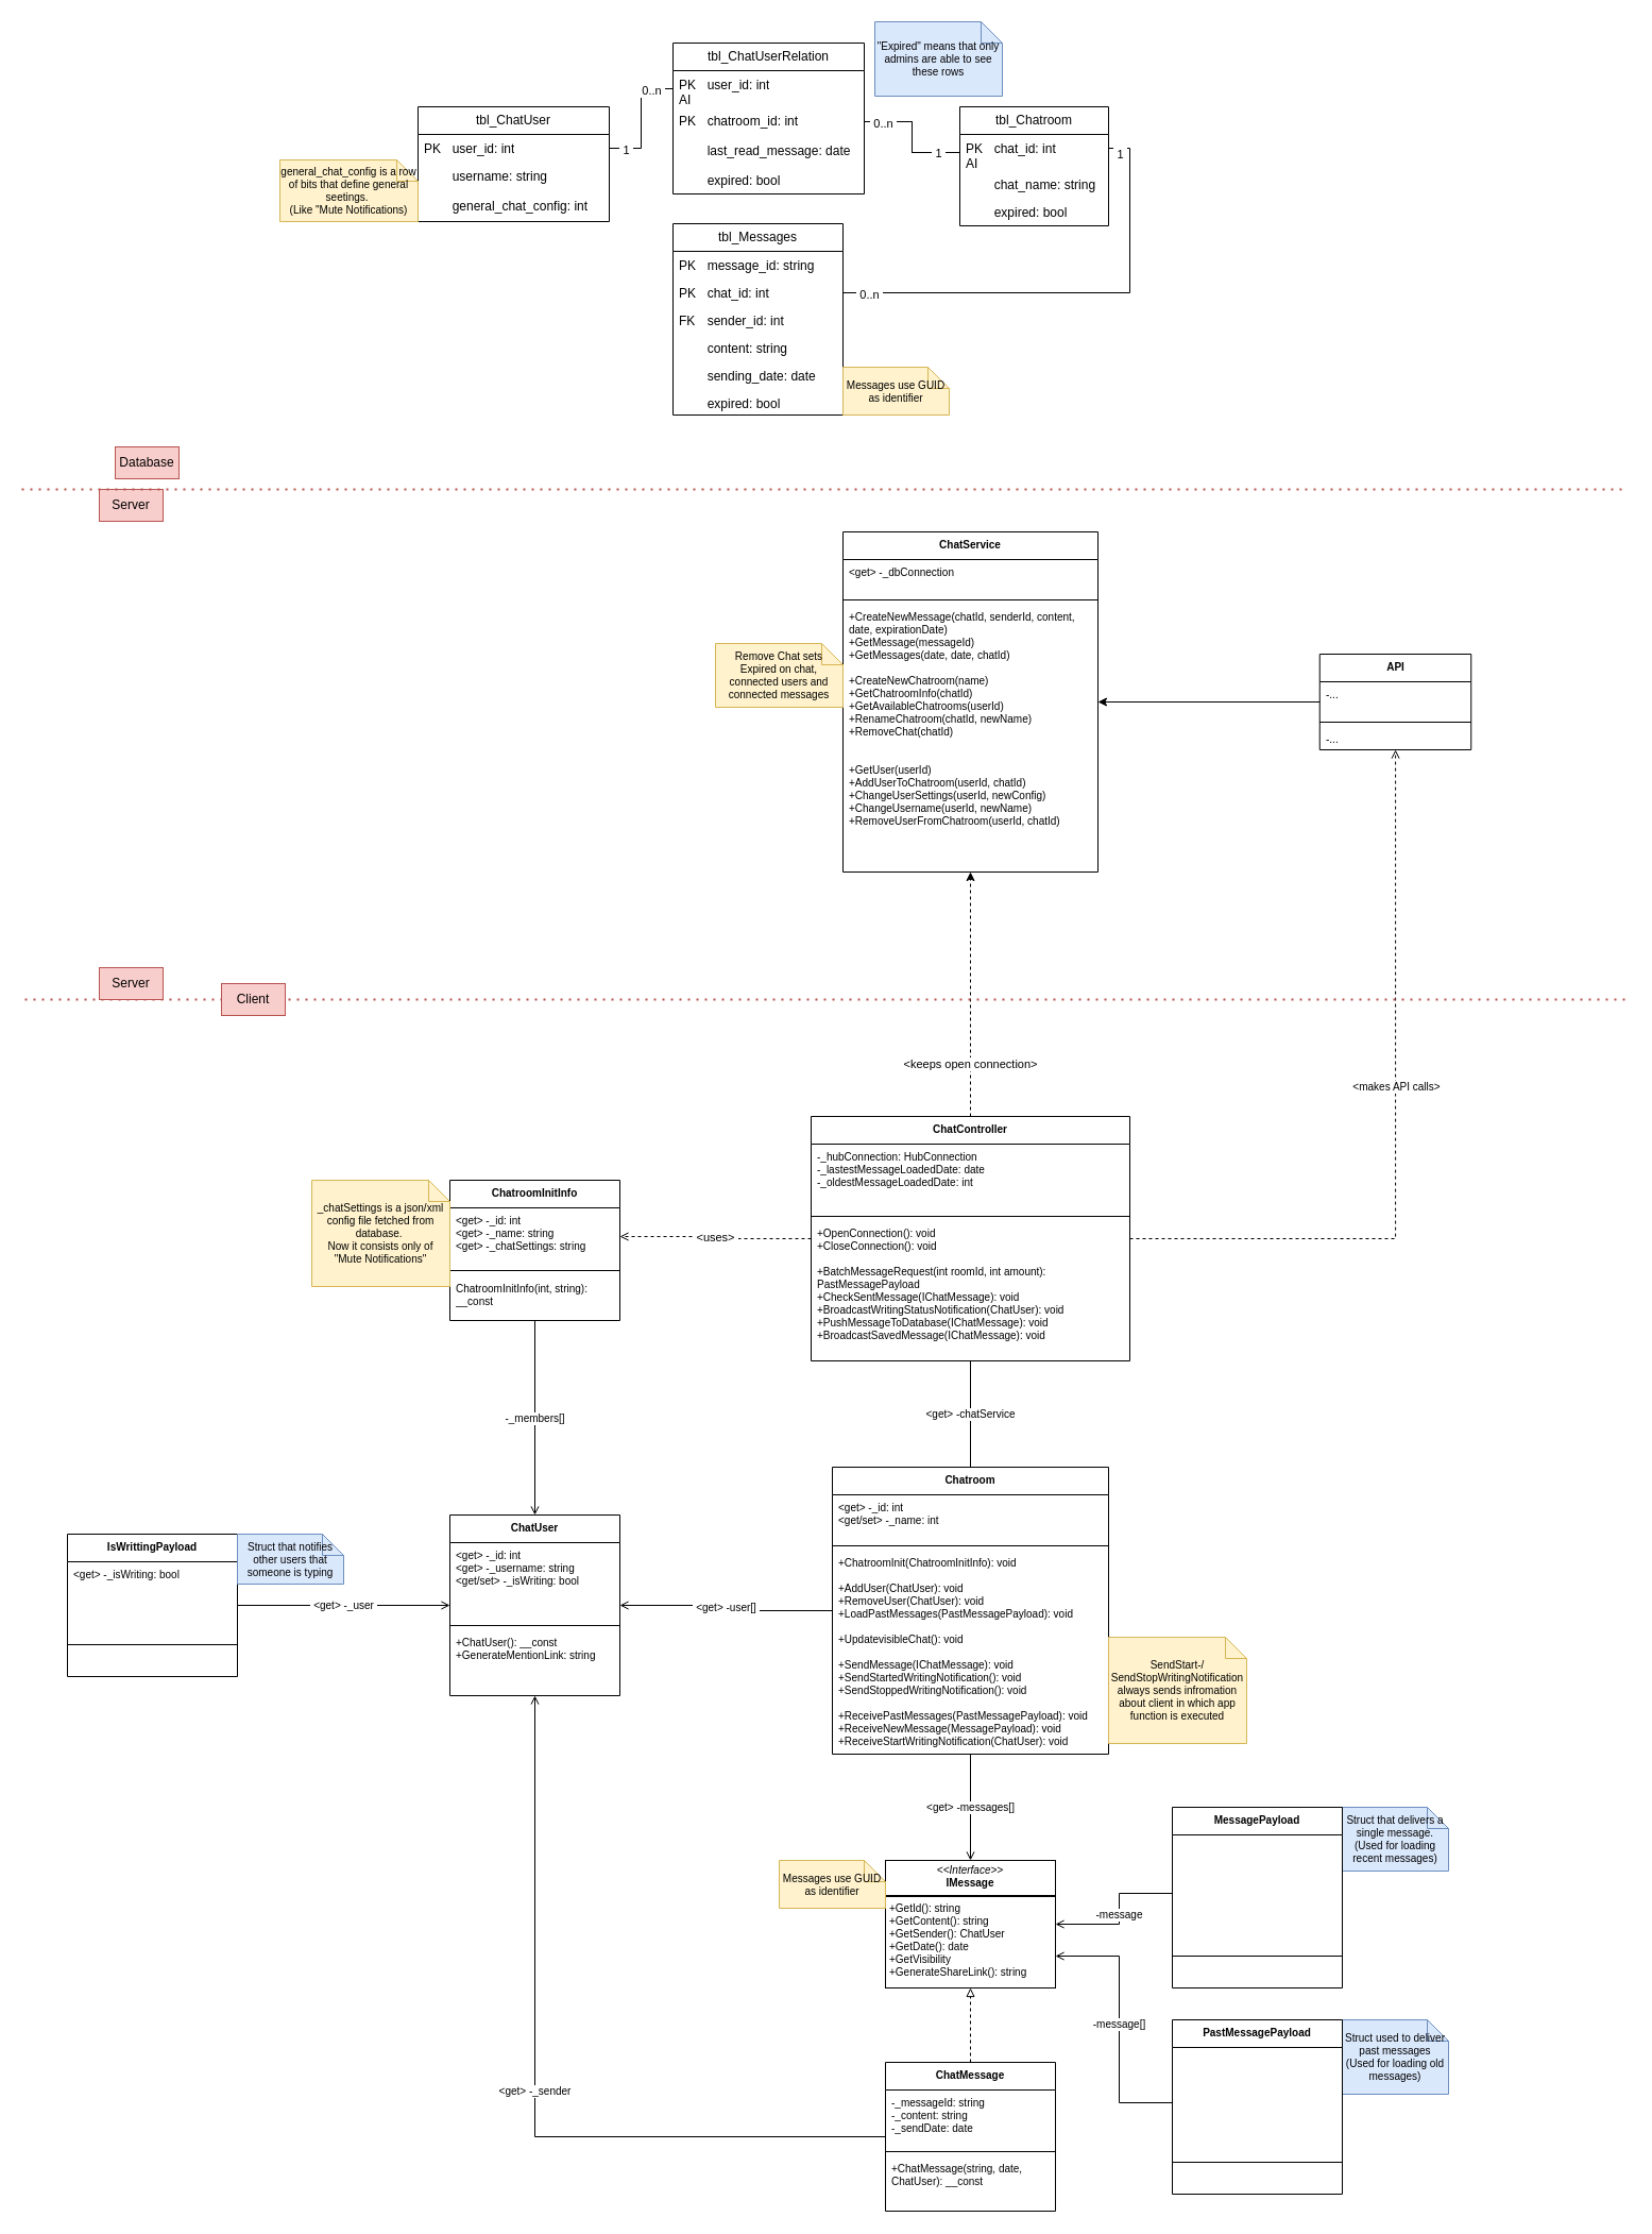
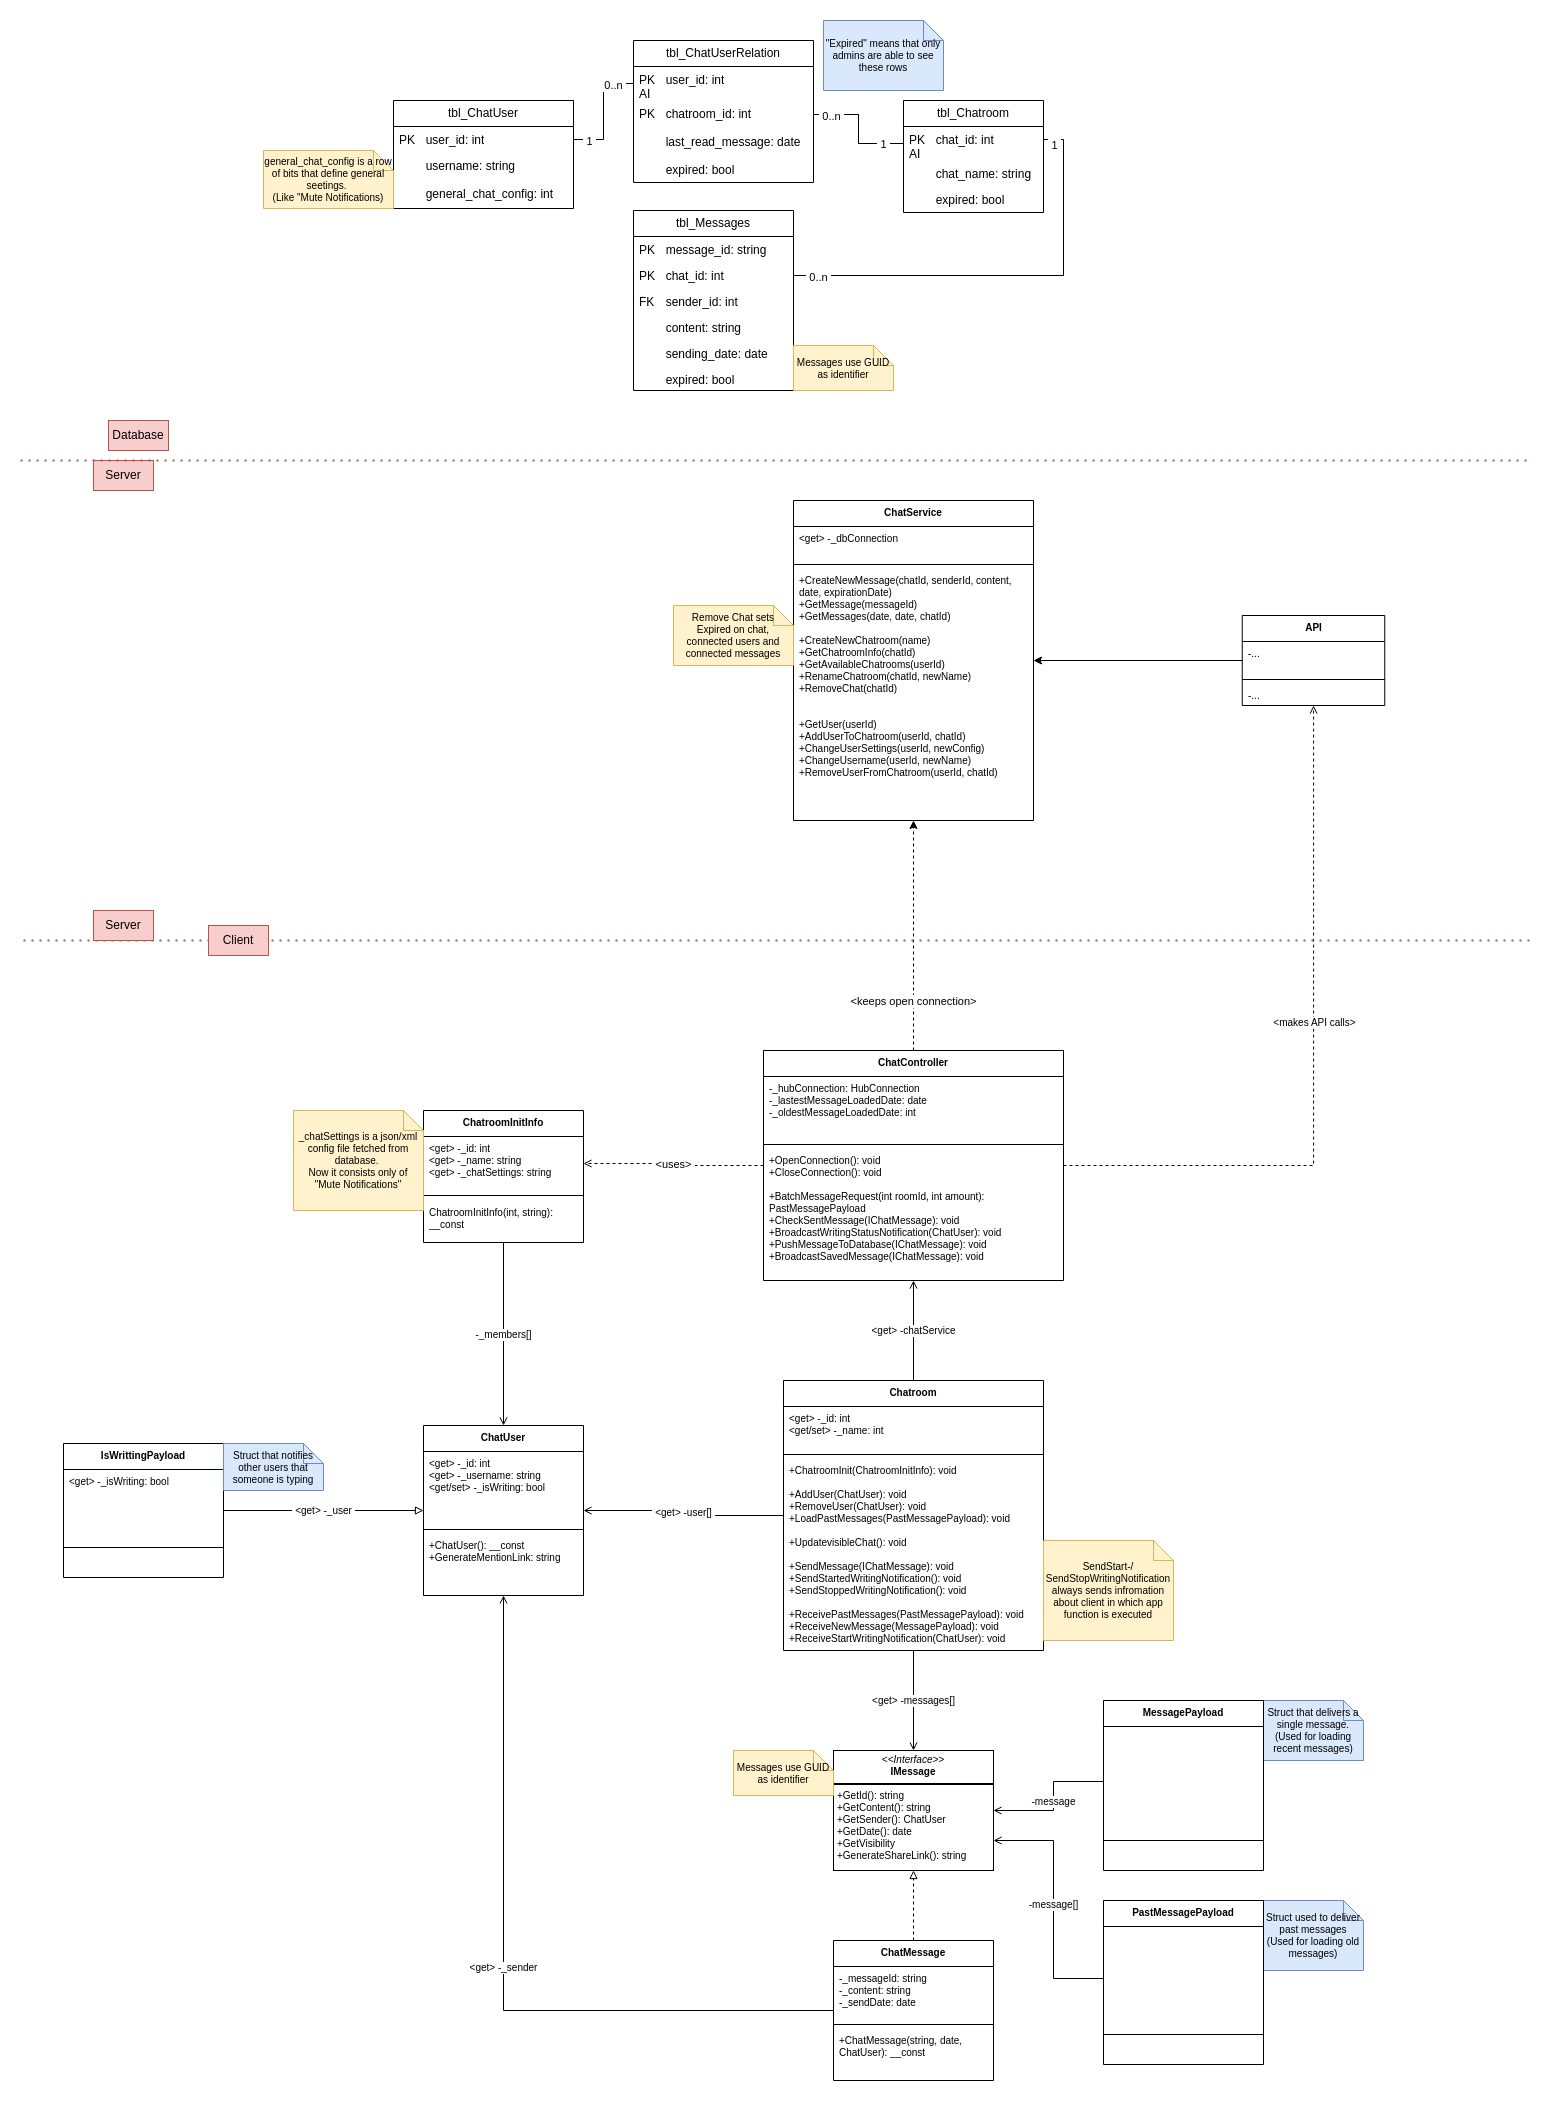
- <mxCell id="17" value="&amp;lt;get&amp;gt; -chatService" style="edgeStyle=orthogonalEdgeStyle;rounded=0;orthogonalLoop=1;jettySize=auto;html=1;fontSize=10;endArrow=none;endFill=0;" parent="1" source="18" target="11" edge="1"><mxGeometry relative="1" as="geometry" /></mxCell>
+ <mxCell id="17" value="&amp;lt;get&amp;gt; -chatService" style="edgeStyle=orthogonalEdgeStyle;rounded=0;orthogonalLoop=1;jettySize=auto;html=1;fontSize=10;endArrow=open;endFill=0;" parent="1" source="18" target="11" edge="1"><mxGeometry relative="1" as="geometry" /></mxCell>
- <mxCell id="31" value="&amp;nbsp;&amp;lt;get&amp;gt; -_user&amp;nbsp;" style="edgeStyle=orthogonalEdgeStyle;rounded=0;orthogonalLoop=1;jettySize=auto;html=1;fontSize=10;endArrow=open;endFill=0;" parent="1" source="32" target="3" edge="1"><mxGeometry relative="1" as="geometry" /></mxCell>
+ <mxCell id="31" value="&amp;nbsp;&amp;lt;get&amp;gt; -_user&amp;nbsp;" style="edgeStyle=orthogonalEdgeStyle;rounded=0;orthogonalLoop=1;jettySize=auto;html=1;fontSize=10;endArrow=block;endFill=0;" parent="1" source="32" target="3" edge="1"><mxGeometry relative="1" as="geometry" /></mxCell>
